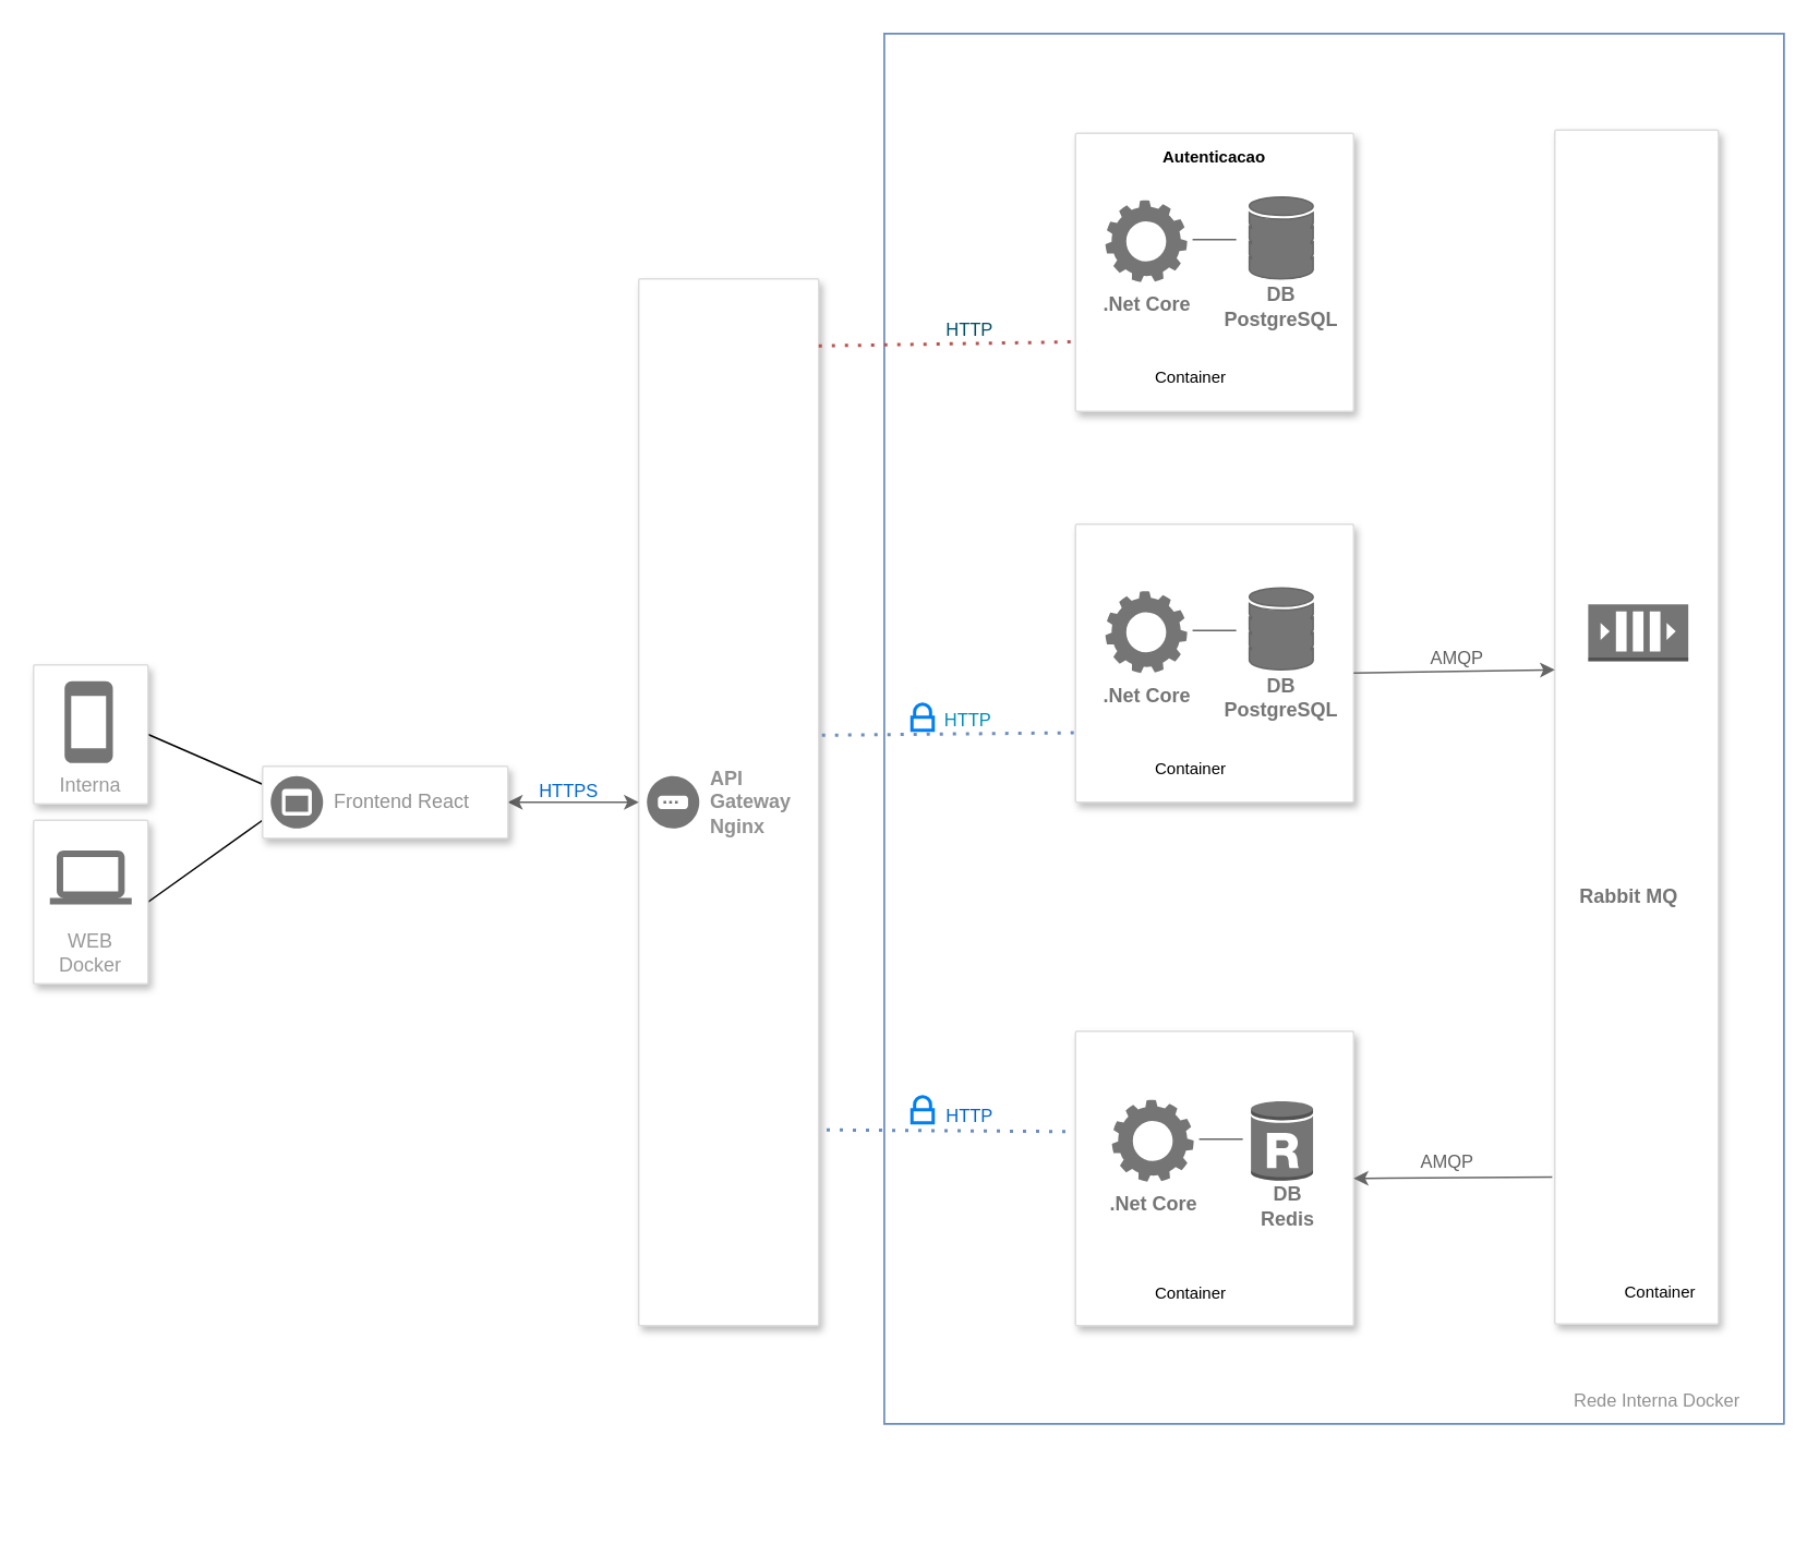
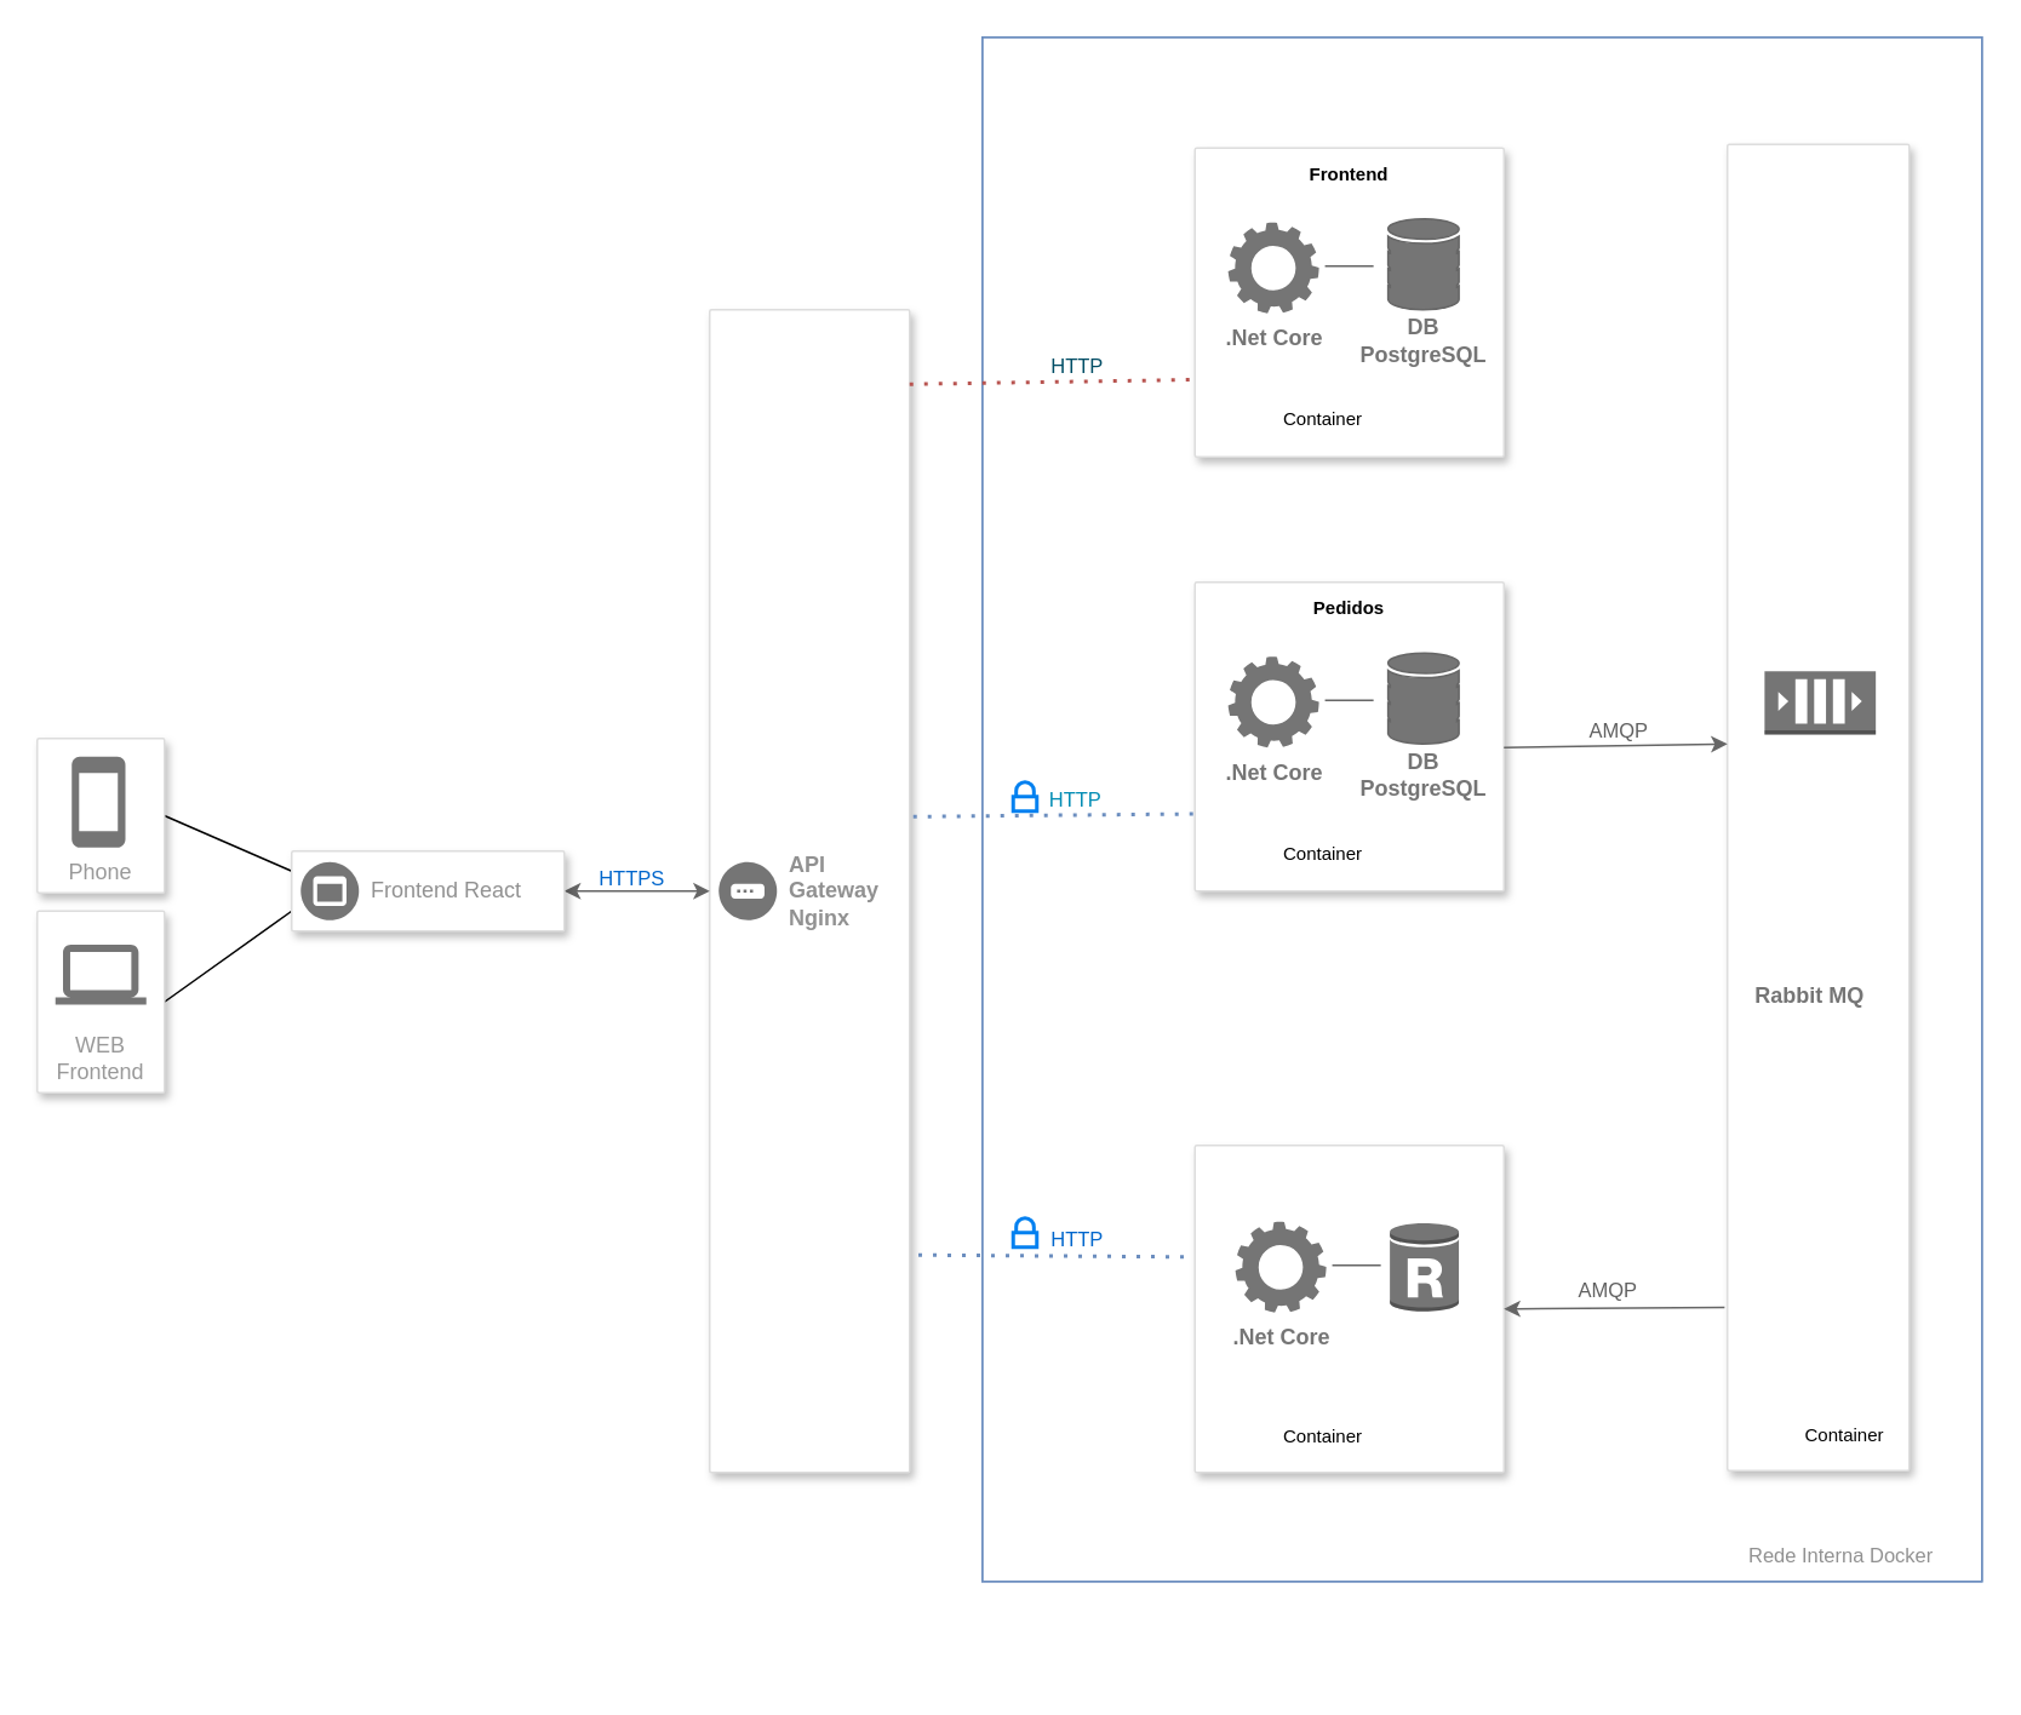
- <mxCell id="55" value="&lt;font size=&quot;1&quot;&gt;&lt;b&gt;Autenticacao&lt;/b&gt;&lt;/font&gt;" style="text;html=1;strokeColor=none;fillColor=none;align=center;verticalAlign=middle;whiteSpace=wrap;rounded=0;" parent="1" vertex="1"><mxGeometry x="712" y="80" width="60" height="30" as="geometry" /></mxCell>
+ <mxCell id="55" value="&lt;font size=&quot;1&quot;&gt;&lt;b&gt;Frontend&lt;/b&gt;&lt;/font&gt;" style="text;html=1;strokeColor=none;fillColor=none;align=center;verticalAlign=middle;whiteSpace=wrap;rounded=0;" parent="1" vertex="1"><mxGeometry x="712" y="80" width="60" height="30" as="geometry" /></mxCell>
+ <mxCell id="16" value="&lt;font size=&quot;1&quot;&gt;&lt;b&gt;Pedidos&lt;br&gt;&lt;/b&gt;&lt;/font&gt;" style="text;html=1;strokeColor=none;fillColor=none;align=center;verticalAlign=middle;whiteSpace=wrap;rounded=0;" parent="1" vertex="1"><mxGeometry x="712" y="319" width="60" height="30" as="geometry" /></mxCell>
- <mxCell id="7" value="Interna" style="strokeColor=#dddddd;shadow=1;strokeWidth=1;rounded=1;absoluteArcSize=1;arcSize=2;labelPosition=center;verticalLabelPosition=middle;align=center;verticalAlign=bottom;spacingLeft=0;fontColor=#999999;fontSize=12;whiteSpace=wrap;spacingBottom=2;html=1;" parent="1" vertex="1"><mxGeometry x="20" y="406" width="70" height="85" as="geometry" /></mxCell>
+ <mxCell id="7" value="Phone" style="strokeColor=#dddddd;shadow=1;strokeWidth=1;rounded=1;absoluteArcSize=1;arcSize=2;labelPosition=center;verticalLabelPosition=middle;align=center;verticalAlign=bottom;spacingLeft=0;fontColor=#999999;fontSize=12;whiteSpace=wrap;spacingBottom=2;html=1;" parent="1" vertex="1"><mxGeometry x="20" y="406" width="70" height="85" as="geometry" /></mxCell>
- <mxCell id="10" value="WEB Docker" style="strokeColor=#dddddd;shadow=1;strokeWidth=1;rounded=1;absoluteArcSize=1;arcSize=2;labelPosition=center;verticalLabelPosition=middle;align=center;verticalAlign=bottom;spacingLeft=0;fontColor=#999999;fontSize=12;whiteSpace=wrap;spacingBottom=2;html=1;" parent="1" vertex="1"><mxGeometry x="20" y="501" width="70" height="100" as="geometry" /></mxCell>
+ <mxCell id="10" value="WEB Frontend" style="strokeColor=#dddddd;shadow=1;strokeWidth=1;rounded=1;absoluteArcSize=1;arcSize=2;labelPosition=center;verticalLabelPosition=middle;align=center;verticalAlign=bottom;spacingLeft=0;fontColor=#999999;fontSize=12;whiteSpace=wrap;spacingBottom=2;html=1;" parent="1" vertex="1"><mxGeometry x="20" y="501" width="70" height="100" as="geometry" /></mxCell>
- <mxCell id="43" value="DB &lt;br&gt;Redis" style="text;html=1;strokeColor=none;fillColor=none;align=center;verticalAlign=middle;whiteSpace=wrap;rounded=0;fontStyle=1;fontColor=#757575;" parent="1" vertex="1"><mxGeometry x="756.75" y="722" width="60" height="30" as="geometry" /></mxCell>
